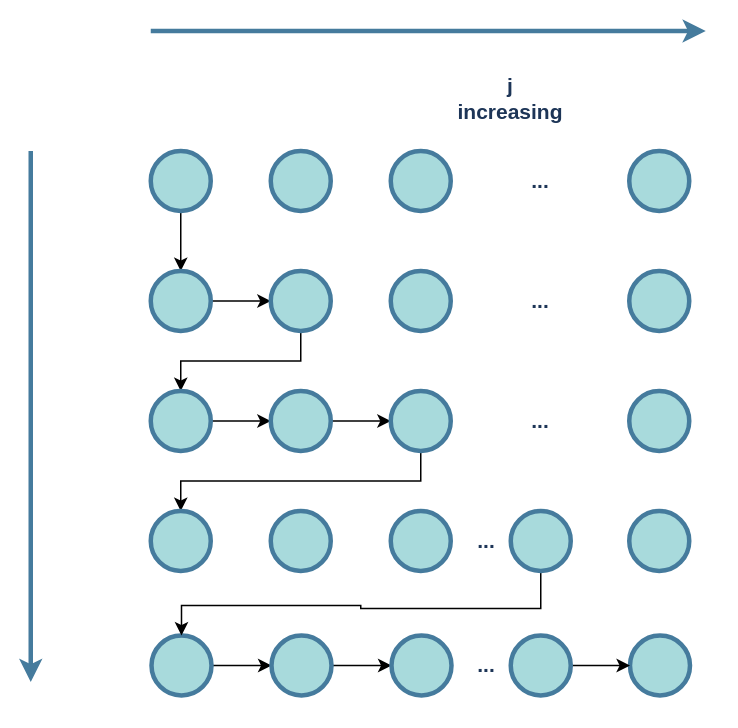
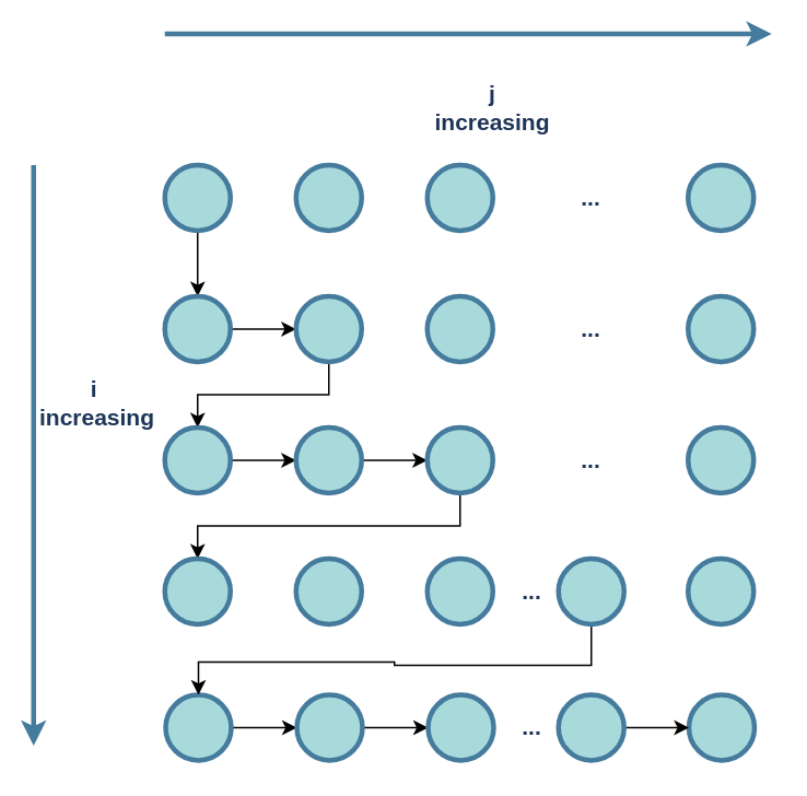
- <mxCell id="31" value="&lt;div style=&quot;font-size: 14px;&quot;&gt;j&lt;/div&gt;&lt;div style=&quot;font-size: 14px;&quot;&gt;increasing&lt;br style=&quot;font-size: 14px;&quot;&gt;&lt;/div&gt;" style="text;html=1;strokeColor=none;fillColor=none;align=center;verticalAlign=middle;whiteSpace=wrap;rounded=0;labelBackgroundColor=none;fontSize=14;fontStyle=1;strokeWidth=3;fontColor=#1D3557;" vertex="1" parent="1"><mxGeometry x="310" y="50" width="60" height="30" as="geometry" /></mxCell>
+ <mxCell id="31" value="&lt;div style=&quot;font-size: 14px;&quot;&gt;j&lt;/div&gt;&lt;div style=&quot;font-size: 14px;&quot;&gt;increasing&lt;br style=&quot;font-size: 14px;&quot;&gt;&lt;/div&gt;" style="text;html=1;strokeColor=none;fillColor=none;align=center;verticalAlign=middle;whiteSpace=wrap;rounded=0;labelBackgroundColor=none;fontSize=14;fontStyle=1;strokeWidth=3;fontColor=#1D3557;" vertex="1" parent="1"><mxGeometry x="270" y="50" width="60" height="30" as="geometry" /></mxCell>
+ <mxCell id="30" value="i&amp;nbsp; increasing" style="text;html=1;strokeColor=none;fillColor=none;align=center;verticalAlign=middle;whiteSpace=wrap;rounded=0;labelBackgroundColor=none;fontSize=14;fontStyle=1;strokeWidth=3;fontColor=#1D3557;" vertex="1" parent="1"><mxGeometry x="29" y="230" width="60" height="30" as="geometry" /></mxCell>
